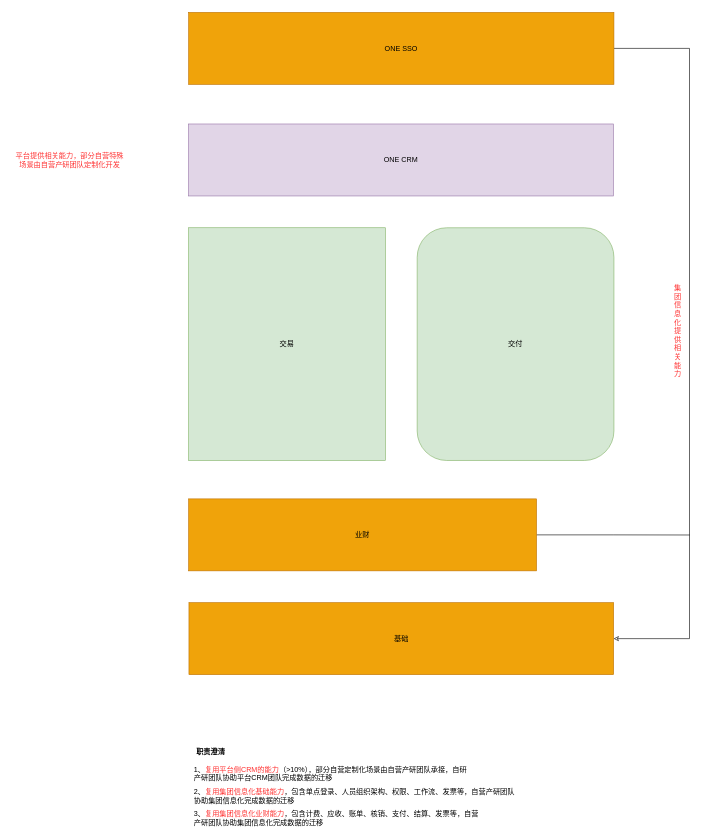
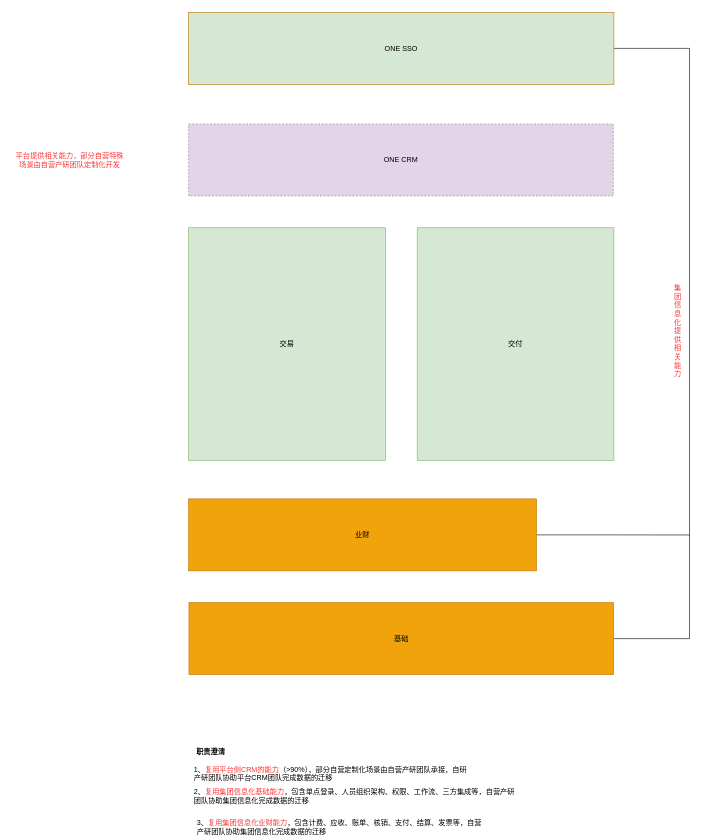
- <mxCell id="7" value="ONE SSO" style="rounded=0;whiteSpace=wrap;html=1;sketch=0;fillColor=#f0a30a;fontColor=#000000;strokeColor=#BD7000;" parent="1" vertex="1"><mxGeometry x="314" y="20" width="709" height="120" as="geometry" /></mxCell>
+ <mxCell id="7" value="ONE SSO" style="rounded=0;whiteSpace=wrap;html=1;sketch=0;fillColor=#d5e8d4;fontColor=#000000;strokeColor=#BD7000;" parent="1" vertex="1"><mxGeometry x="314" y="20" width="709" height="120" as="geometry" /></mxCell>
- <mxCell id="8" value="ONE CRM" style="rounded=0;whiteSpace=wrap;html=1;sketch=0;fillColor=#e1d5e7;strokeColor=#9673a6;" parent="1" vertex="1"><mxGeometry x="314" y="206" width="708" height="120" as="geometry" /></mxCell>
+ <mxCell id="8" value="ONE CRM" style="rounded=0;whiteSpace=wrap;html=1;sketch=0;fillColor=#e1d5e7;strokeColor=#9673a6;dashed=1;" parent="1" vertex="1"><mxGeometry x="314" y="206" width="708" height="120" as="geometry" /></mxCell>
- <mxCell id="10" value="交付" style="whiteSpace=wrap;html=1;sketch=0;fillColor=#d5e8d4;strokeColor=#82b366;rounded=1;" parent="1" vertex="1"><mxGeometry x="695" y="379" width="328" height="388" as="geometry" /></mxCell>
+ <mxCell id="10" value="交付" style="rounded=0;whiteSpace=wrap;html=1;sketch=0;fillColor=#d5e8d4;strokeColor=#82b366;" parent="1" vertex="1"><mxGeometry x="695" y="379" width="328" height="388" as="geometry" /></mxCell>
- <mxCell id="6" style="edgeStyle=orthogonalEdgeStyle;rounded=0;orthogonalLoop=1;jettySize=auto;html=1;exitX=1;exitY=0.5;exitDx=0;exitDy=0;fontColor=#FF3333;entryX=1;entryY=0.5;entryDx=0;entryDy=0;endArrow=classic;endFill=0;" parent="1" source="7" target="13" edge="1"><mxGeometry relative="1" as="geometry"><mxPoint x="1248.67" y="1025.17" as="targetPoint" /><Array as="points"><mxPoint x="1149" y="80" /><mxPoint x="1149" y="1064" /></Array></mxGeometry></mxCell>
+ <mxCell id="6" style="edgeStyle=orthogonalEdgeStyle;rounded=0;orthogonalLoop=1;jettySize=auto;html=1;exitX=1;exitY=0.5;exitDx=0;exitDy=0;fontColor=#FF3333;entryX=1;entryY=0.5;entryDx=0;entryDy=0;endArrow=none;endFill=0;" parent="1" source="7" target="13" edge="1"><mxGeometry relative="1" as="geometry"><mxPoint x="1248.67" y="1025.17" as="targetPoint" /><Array as="points"><mxPoint x="1149" y="80" /><mxPoint x="1149" y="1064" /></Array></mxGeometry></mxCell>
- <mxCell id="3" value="1、&lt;font color=&quot;#ff3333&quot;&gt;复用平台侧CRM的能力&lt;/font&gt;（&amp;gt;10%），部分自营定制化场景由自营产研团队承接，自研产研团队协助平台CRM团队完成数据的迁移" style="text;html=1;strokeColor=none;fillColor=none;align=left;verticalAlign=middle;whiteSpace=wrap;rounded=0;" parent="1" vertex="1"><mxGeometry x="321" y="1274" width="467" height="30" as="geometry" /></mxCell>
+ <mxCell id="3" value="1、&lt;font color=&quot;#ff3333&quot;&gt;复用平台侧CRM的能力&lt;/font&gt;（&amp;gt;90%），部分自营定制化场景由自营产研团队承接，自研产研团队协助平台CRM团队完成数据的迁移" style="text;html=1;strokeColor=none;fillColor=none;align=left;verticalAlign=middle;whiteSpace=wrap;rounded=0;" parent="1" vertex="1"><mxGeometry x="321" y="1274" width="467" height="30" as="geometry" /></mxCell>
- <mxCell id="4" value="2、&lt;font color=&quot;#ff3333&quot;&gt;复用集团信息化基础能力&lt;/font&gt;，包含单点登录、人员组织架构、权限、工作流、发票等，自营产研团队协助集团信息化完成数据的迁移" style="text;html=1;strokeColor=none;fillColor=none;align=left;verticalAlign=middle;whiteSpace=wrap;rounded=0;" parent="1" vertex="1"><mxGeometry x="321" y="1311" width="542" height="30" as="geometry" /></mxCell>
+ <mxCell id="4" value="2、&lt;font color=&quot;#ff3333&quot;&gt;复用集团信息化基础能力&lt;/font&gt;，包含单点登录、人员组织架构、权限、工作流、三方集成等，自营产研团队协助集团信息化完成数据的迁移" style="text;html=1;strokeColor=none;fillColor=none;align=left;verticalAlign=middle;whiteSpace=wrap;rounded=0;" parent="1" vertex="1"><mxGeometry x="321" y="1311" width="542" height="30" as="geometry" /></mxCell>
- <mxCell id="5" value="3、&lt;font color=&quot;#ff3333&quot;&gt;复用集团信息化业财能力&lt;/font&gt;，包含计费、应收、账单、核销、支付、结算、发票等，自营产研团队协助集团信息化完成数据的迁移" style="text;html=1;strokeColor=none;fillColor=none;align=left;verticalAlign=middle;whiteSpace=wrap;rounded=0;" parent="1" vertex="1"><mxGeometry x="321" y="1348" width="485" height="30" as="geometry" /></mxCell>
+ <mxCell id="5" value="3、&lt;font color=&quot;#ff3333&quot;&gt;复用集团信息化业财能力&lt;/font&gt;，包含计费、应收、账单、核销、支付、结算、发票等，自营产研团队协助集团信息化完成数据的迁移" style="text;html=1;strokeColor=none;fillColor=none;align=left;verticalAlign=middle;whiteSpace=wrap;rounded=0;" parent="1" vertex="1"><mxGeometry x="326" y="1363" width="485" height="30" as="geometry" /></mxCell>
